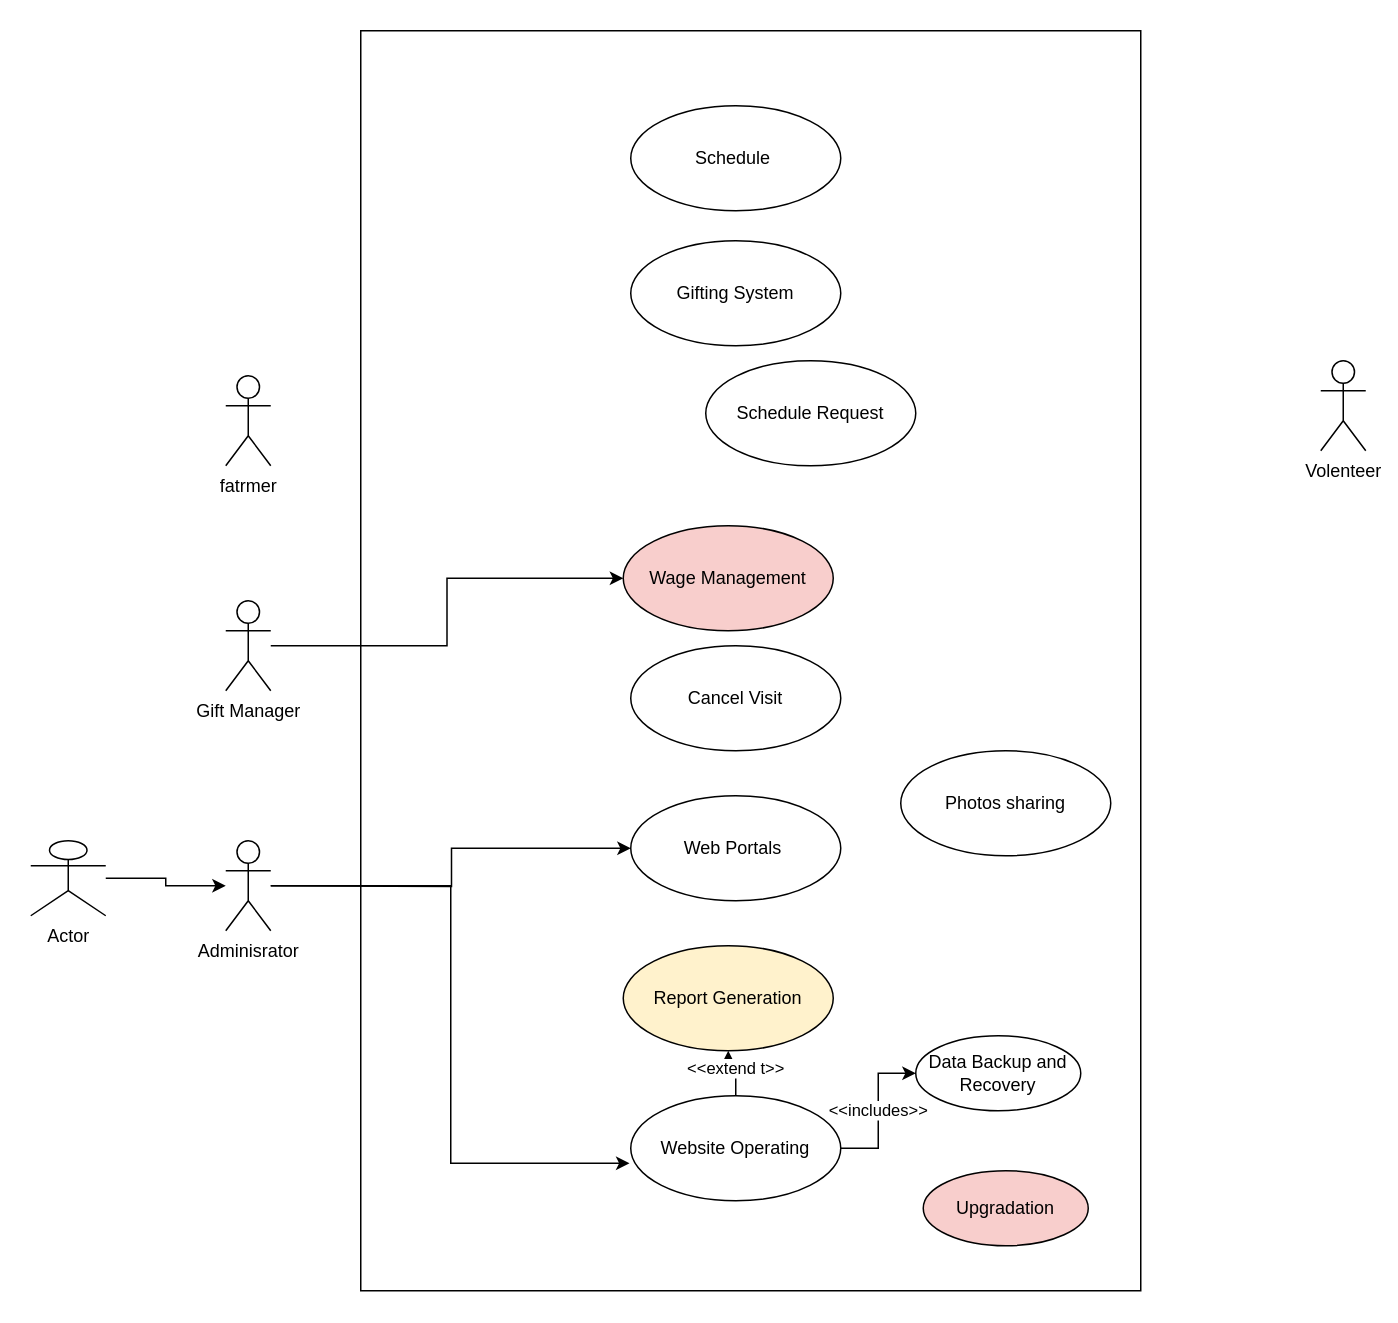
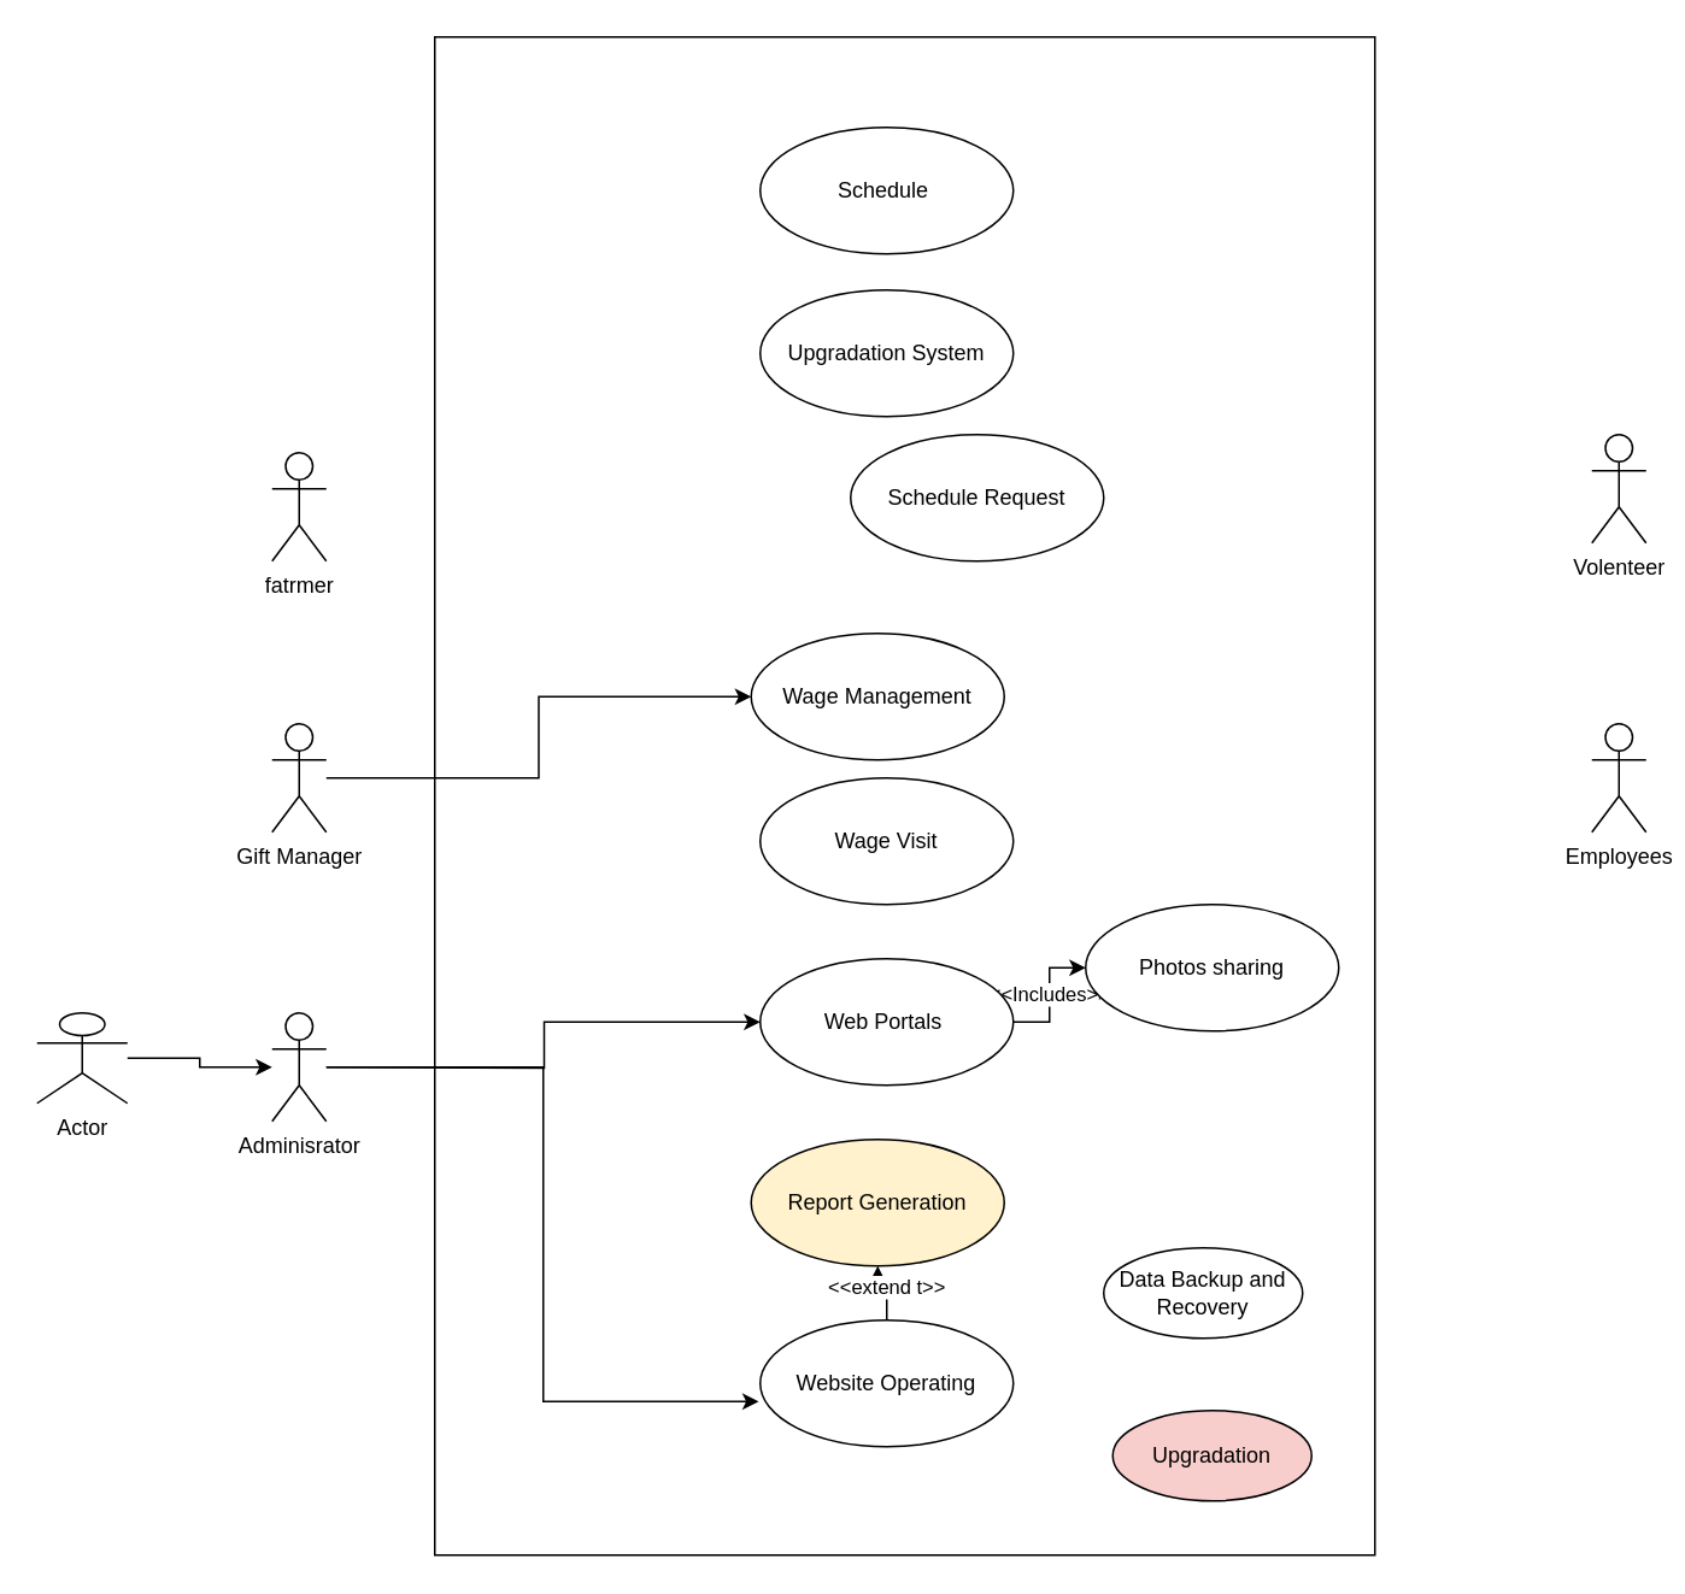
- <mxCell id="12" value="Gifting System" style="ellipse;whiteSpace=wrap;html=1;" vertex="1" parent="1"><mxGeometry x="420" y="160" width="140" height="70" as="geometry" /></mxCell>
+ <mxCell id="12" value="Upgradation System" style="ellipse;whiteSpace=wrap;html=1;" vertex="1" parent="1"><mxGeometry x="420" y="160" width="140" height="70" as="geometry" /></mxCell>
- <mxCell id="14" value="Wage Management" style="ellipse;whiteSpace=wrap;html=1;fillColor=#f8cecc;" vertex="1" parent="1"><mxGeometry x="415" y="350" width="140" height="70" as="geometry" /></mxCell>
+ <mxCell id="14" value="Wage Management" style="ellipse;whiteSpace=wrap;html=1;" vertex="1" parent="1"><mxGeometry x="415" y="350" width="140" height="70" as="geometry" /></mxCell>
+ <mxCell id="5" value="Employees" style="shape=umlActor;verticalLabelPosition=bottom;verticalAlign=top;html=1;" vertex="1" parent="1"><mxGeometry x="880" y="400" width="30" height="60" as="geometry" /></mxCell>
- <mxCell id="15" value="Cancel Visit" style="ellipse;whiteSpace=wrap;html=1;" vertex="1" parent="1"><mxGeometry x="420" y="430" width="140" height="70" as="geometry" /></mxCell>
+ <mxCell id="15" value="Wage Visit" style="ellipse;whiteSpace=wrap;html=1;" vertex="1" parent="1"><mxGeometry x="420" y="430" width="140" height="70" as="geometry" /></mxCell>
+ <mxCell id="16" value="&amp;lt;&amp;lt;Includes&amp;gt;&amp;gt;" style="edgeStyle=orthogonalEdgeStyle;rounded=0;orthogonalLoop=1;jettySize=auto;html=1;exitX=1;exitY=0.5;exitDx=0;exitDy=0;entryX=0;entryY=0.5;entryDx=0;entryDy=0;" edge="1" parent="1" source="17" target="18"><mxGeometry relative="1" as="geometry" /></mxCell>
- <mxCell id="22" value="&amp;lt;&amp;lt;includes&amp;gt;&amp;gt;" style="edgeStyle=orthogonalEdgeStyle;rounded=0;orthogonalLoop=1;jettySize=auto;html=1;exitX=1;exitY=0.5;exitDx=0;exitDy=0;" edge="1" parent="1" source="24" target="25"><mxGeometry relative="1" as="geometry" /></mxCell>
